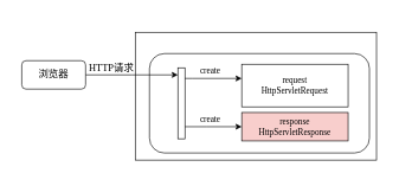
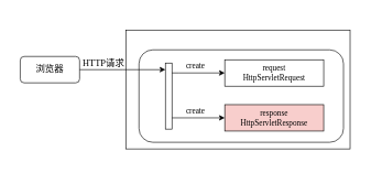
- <mxCell id="11" value="&lt;font style=&quot;font-size: 12px&quot; face=&quot;Monaco&quot;&gt;request&lt;br&gt;HttpServletRequest&lt;/font&gt;" style="rounded=0;whiteSpace=wrap;html=1;" vertex="1" parent="1"><mxGeometry x="340" y="90" width="150" height="60" as="geometry" /></mxCell>
+ <mxCell id="11" value="&lt;font style=&quot;font-size: 12px&quot; face=&quot;Monaco&quot;&gt;request&lt;br&gt;HttpServletRequest&lt;/font&gt;" style="rounded=0;whiteSpace=wrap;html=1;" vertex="1" parent="1"><mxGeometry x="340" y="90" width="150" height="40" as="geometry" /></mxCell>
